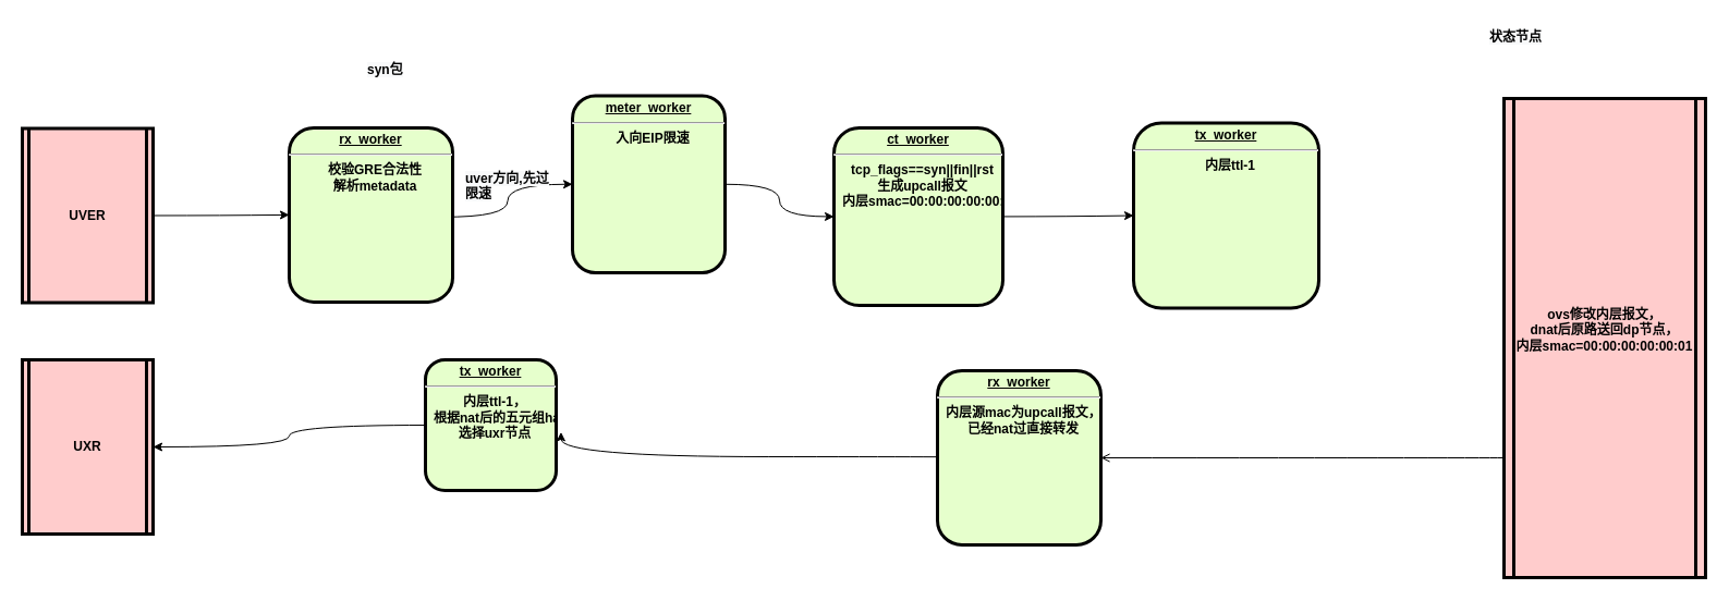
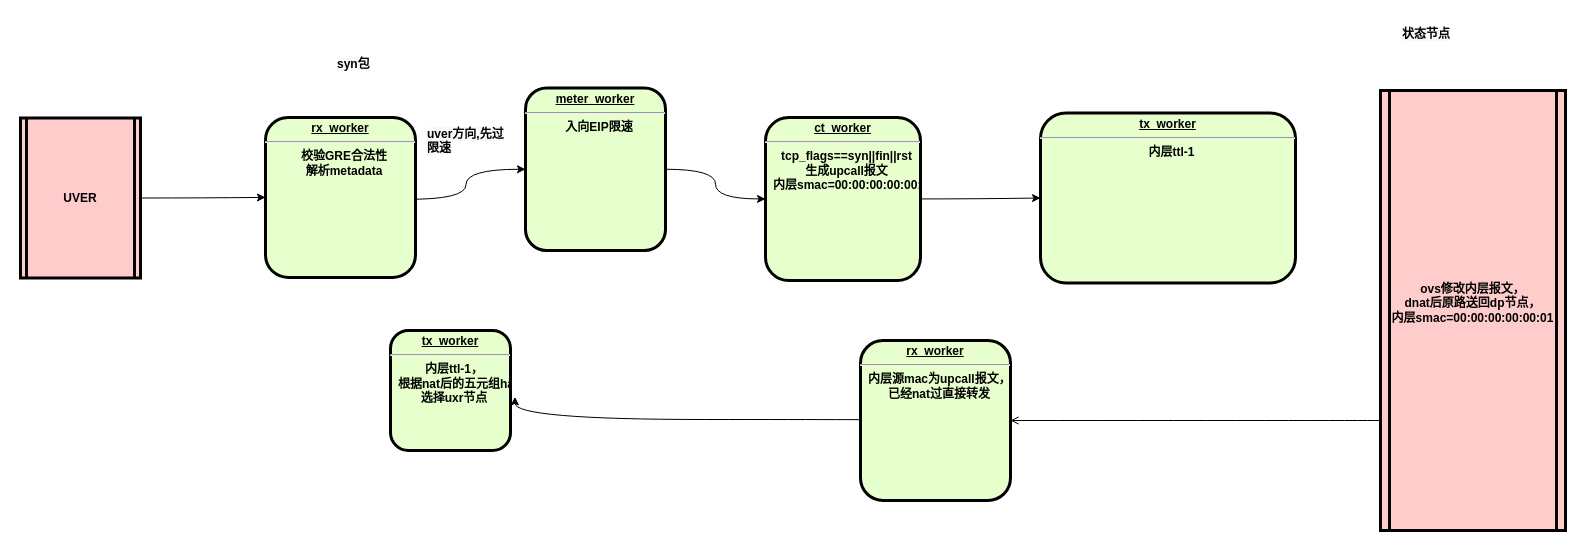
- <mxCell id="20" value="&lt;span style=&quot;color: rgb(0, 0, 0); font-family: helvetica; font-size: 12px; font-style: normal; font-weight: 700; letter-spacing: normal; text-align: center; text-indent: 0px; text-transform: none; word-spacing: 0px; background-color: rgb(248, 249, 250); display: inline; float: none;&quot;&gt;状态节点&lt;/span&gt;" style="text;whiteSpace=wrap;html=1;" vertex="1" parent="1"><mxGeometry x="1365" y="20" width="70" height="30" as="geometry" /></mxCell>
+ <mxCell id="20" value="&lt;span style=&quot;color: rgb(0, 0, 0); font-family: helvetica; font-size: 12px; font-style: normal; font-weight: 700; letter-spacing: normal; text-align: center; text-indent: 0px; text-transform: none; word-spacing: 0px; background-color: rgb(248, 249, 250); display: inline; float: none;&quot;&gt;状态节点&lt;/span&gt;" style="text;whiteSpace=wrap;html=1;" vertex="1" parent="1"><mxGeometry x="1400" y="20" width="70" height="30" as="geometry" /></mxCell>
- <mxCell id="10" value="&lt;span style=&quot;color: rgb(0 , 0 , 0) ; font-family: &amp;#34;helvetica&amp;#34; ; font-size: 12px ; font-style: normal ; font-weight: 700 ; letter-spacing: normal ; text-align: center ; text-indent: 0px ; text-transform: none ; word-spacing: 0px ; background-color: rgb(248 , 249 , 250) ; display: inline ; float: none&quot;&gt;uver方向,先过限速&lt;/span&gt;" style="text;whiteSpace=wrap;html=1;" vertex="1" parent="1"><mxGeometry x="425" y="150" width="90" height="40" as="geometry" /></mxCell>
+ <mxCell id="10" value="&lt;span style=&quot;color: rgb(0 , 0 , 0) ; font-family: &amp;#34;helvetica&amp;#34; ; font-size: 12px ; font-style: normal ; font-weight: 700 ; letter-spacing: normal ; text-align: center ; text-indent: 0px ; text-transform: none ; word-spacing: 0px ; background-color: rgb(248 , 249 , 250) ; display: inline ; float: none&quot;&gt;uver方向,先过限速&lt;/span&gt;" style="text;whiteSpace=wrap;html=1;" vertex="1" parent="1"><mxGeometry x="425" y="120" width="90" height="40" as="geometry" /></mxCell>
- <mxCell id="4" value="&lt;p style=&quot;margin: 0px ; margin-top: 4px ; text-align: center ; text-decoration: underline&quot;&gt;&lt;strong&gt;tx_worker&lt;/strong&gt;&lt;/p&gt;&lt;hr&gt;&lt;p style=&quot;margin: 0px ; margin-left: 8px&quot;&gt;内层ttl-1&lt;/p&gt;" style="verticalAlign=middle;align=center;overflow=fill;fontSize=12;fontFamily=Helvetica;html=1;rounded=1;fontStyle=1;strokeWidth=3;fillColor=#E6FFCC" vertex="1" parent="1"><mxGeometry x="1040" y="112.5" width="170" height="170" as="geometry" /></mxCell>
+ <mxCell id="4" value="&lt;p style=&quot;margin: 0px ; margin-top: 4px ; text-align: center ; text-decoration: underline&quot;&gt;&lt;strong&gt;tx_worker&lt;/strong&gt;&lt;/p&gt;&lt;hr&gt;&lt;p style=&quot;margin: 0px ; margin-left: 8px&quot;&gt;内层ttl-1&lt;/p&gt;" style="verticalAlign=middle;align=center;overflow=fill;fontSize=12;fontFamily=Helvetica;html=1;rounded=1;fontStyle=1;strokeWidth=3;fillColor=#E6FFCC" vertex="1" parent="1"><mxGeometry x="1040" y="112.5" width="255" height="170" as="geometry" /></mxCell>
- <mxCell id="17" style="edgeStyle=orthogonalEdgeStyle;curved=1;rounded=0;orthogonalLoop=1;jettySize=auto;html=1;entryX=1;entryY=0.5;entryDx=0;entryDy=0;" edge="1" parent="1" source="18" target="19"><mxGeometry relative="1" as="geometry" /></mxCell>
- <mxCell id="19" value="UXR" style="shape=process;whiteSpace=wrap;align=center;verticalAlign=middle;size=0.048;fontStyle=1;strokeWidth=3;fillColor=#FFCCCC" vertex="1" parent="1"><mxGeometry x="20" y="330" width="120" height="160" as="geometry" /></mxCell>
